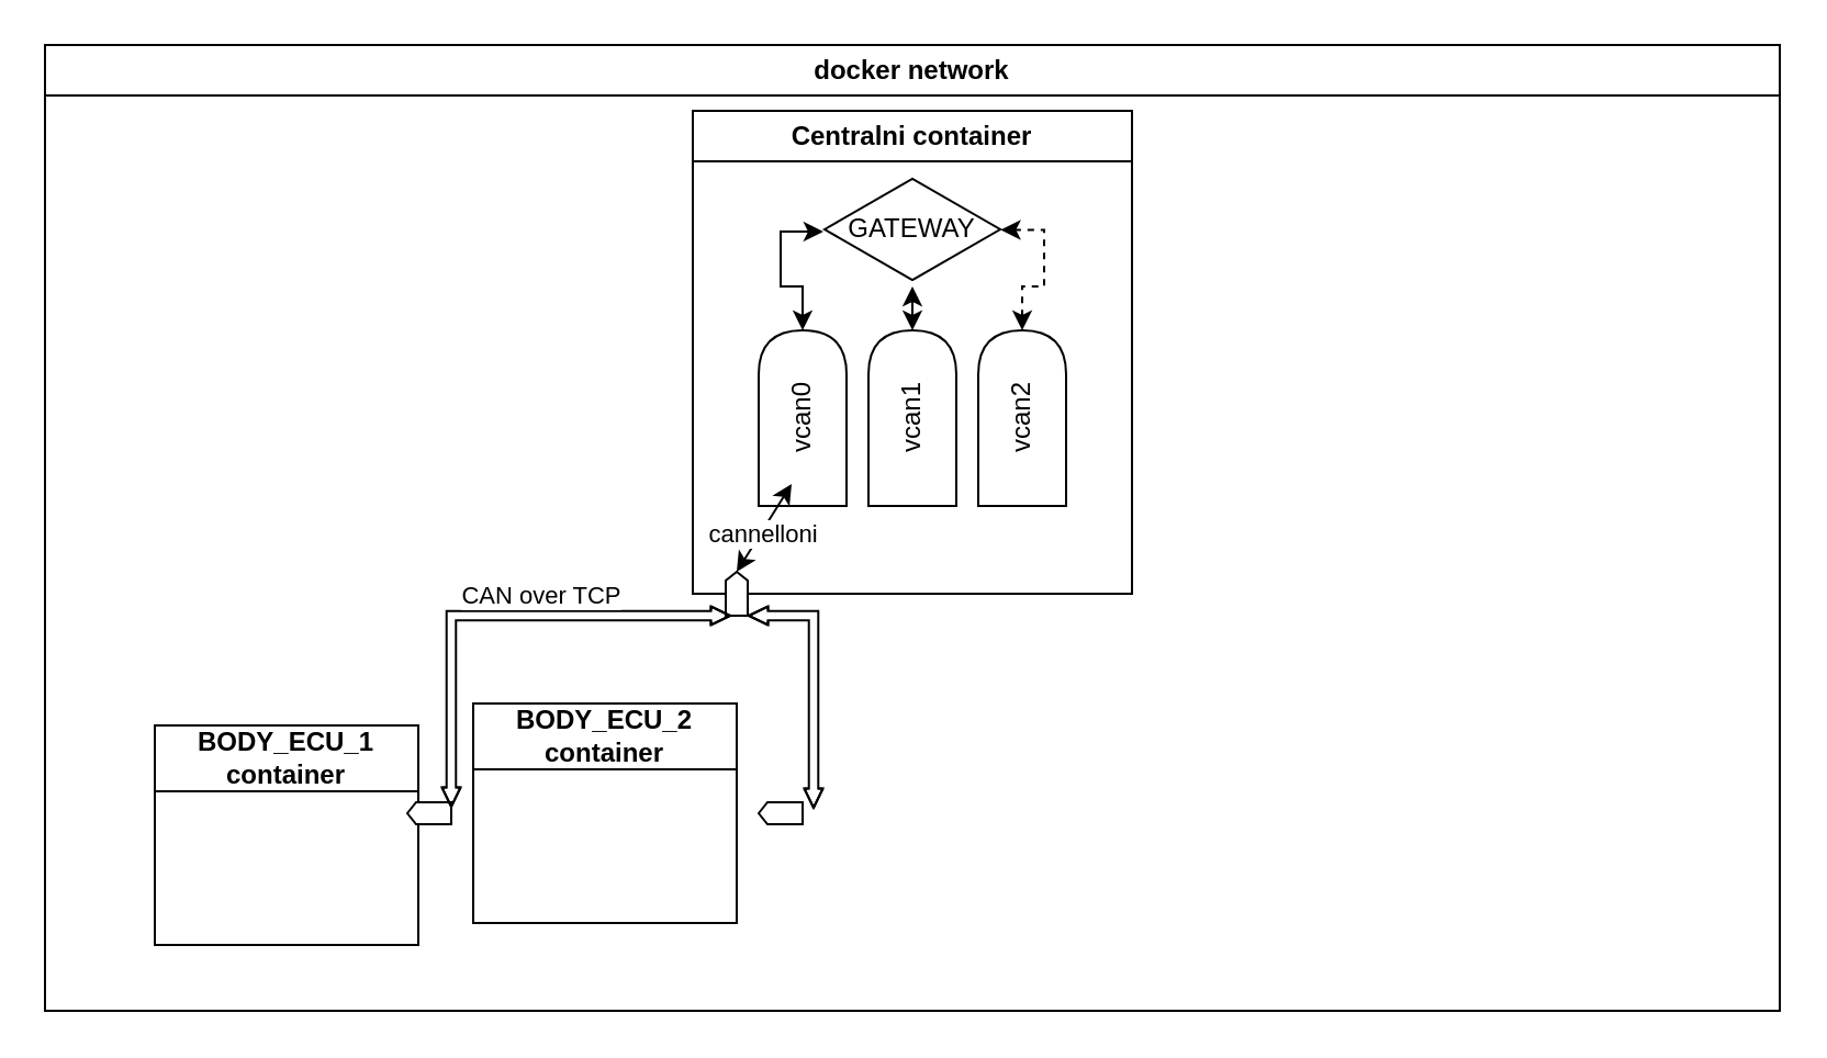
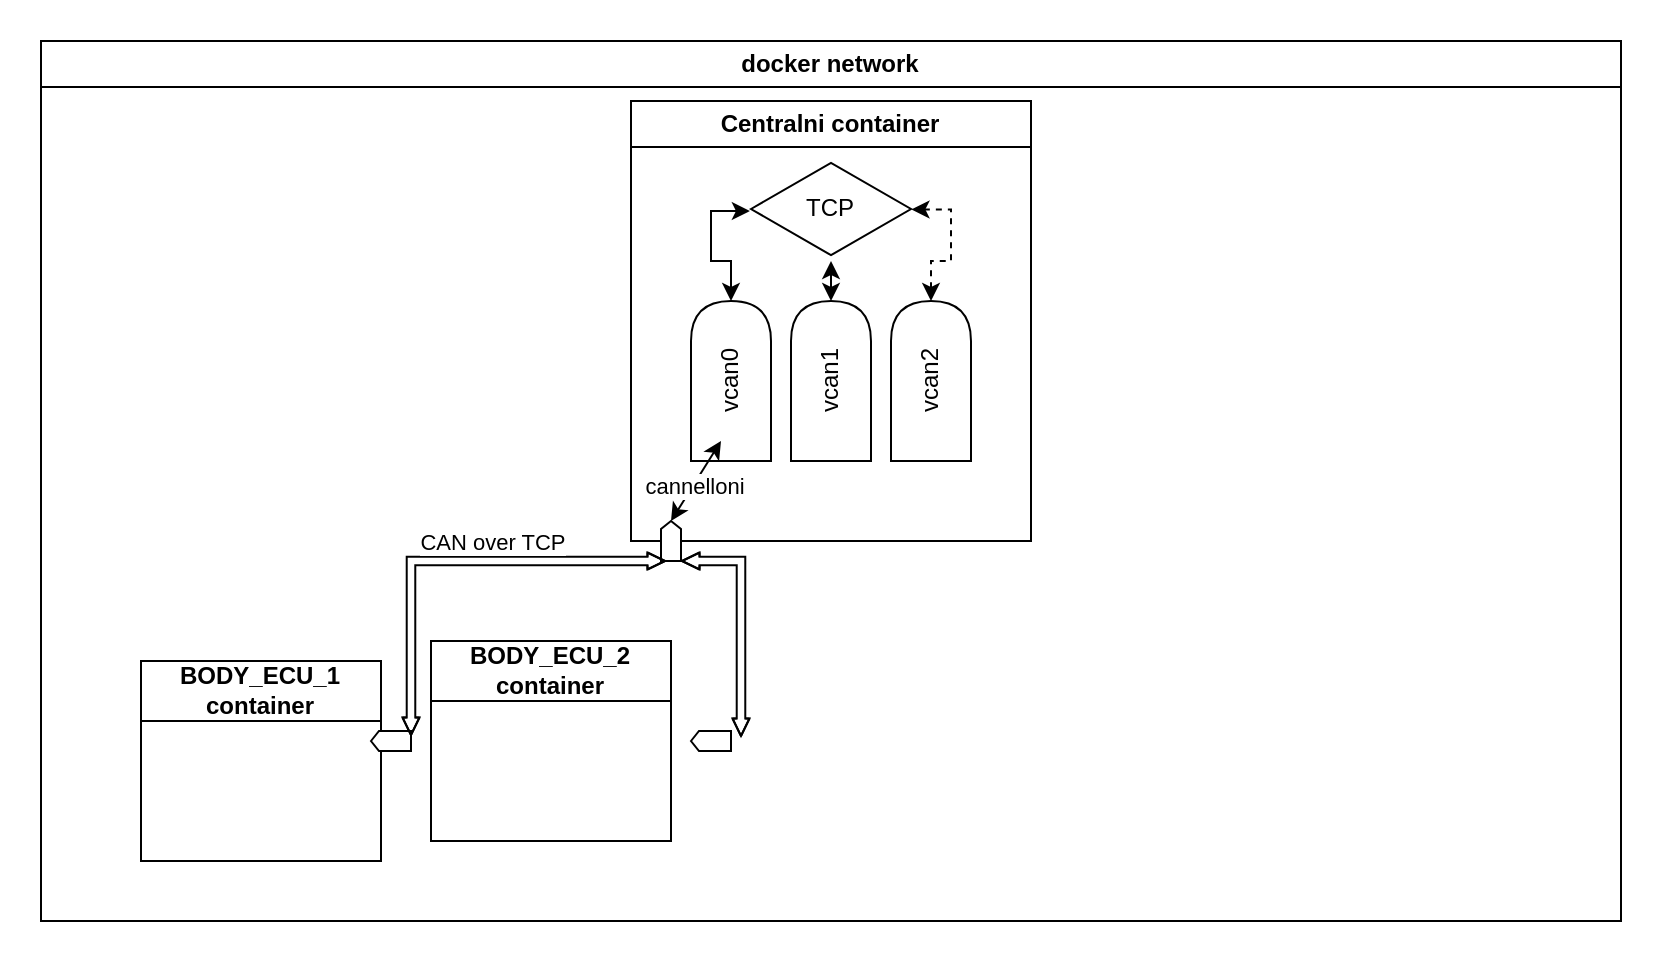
- <mxCell id="7" value="GATEWAY" style="html=1;whiteSpace=wrap;aspect=fixed;shape=isoRectangle;" vertex="1" parent="3"><mxGeometry x="60" y="30" width="80" height="48" as="geometry" /></mxCell>
+ <mxCell id="7" value="TCP" style="html=1;whiteSpace=wrap;aspect=fixed;shape=isoRectangle;" vertex="1" parent="3"><mxGeometry x="60" y="30" width="80" height="48" as="geometry" /></mxCell>
